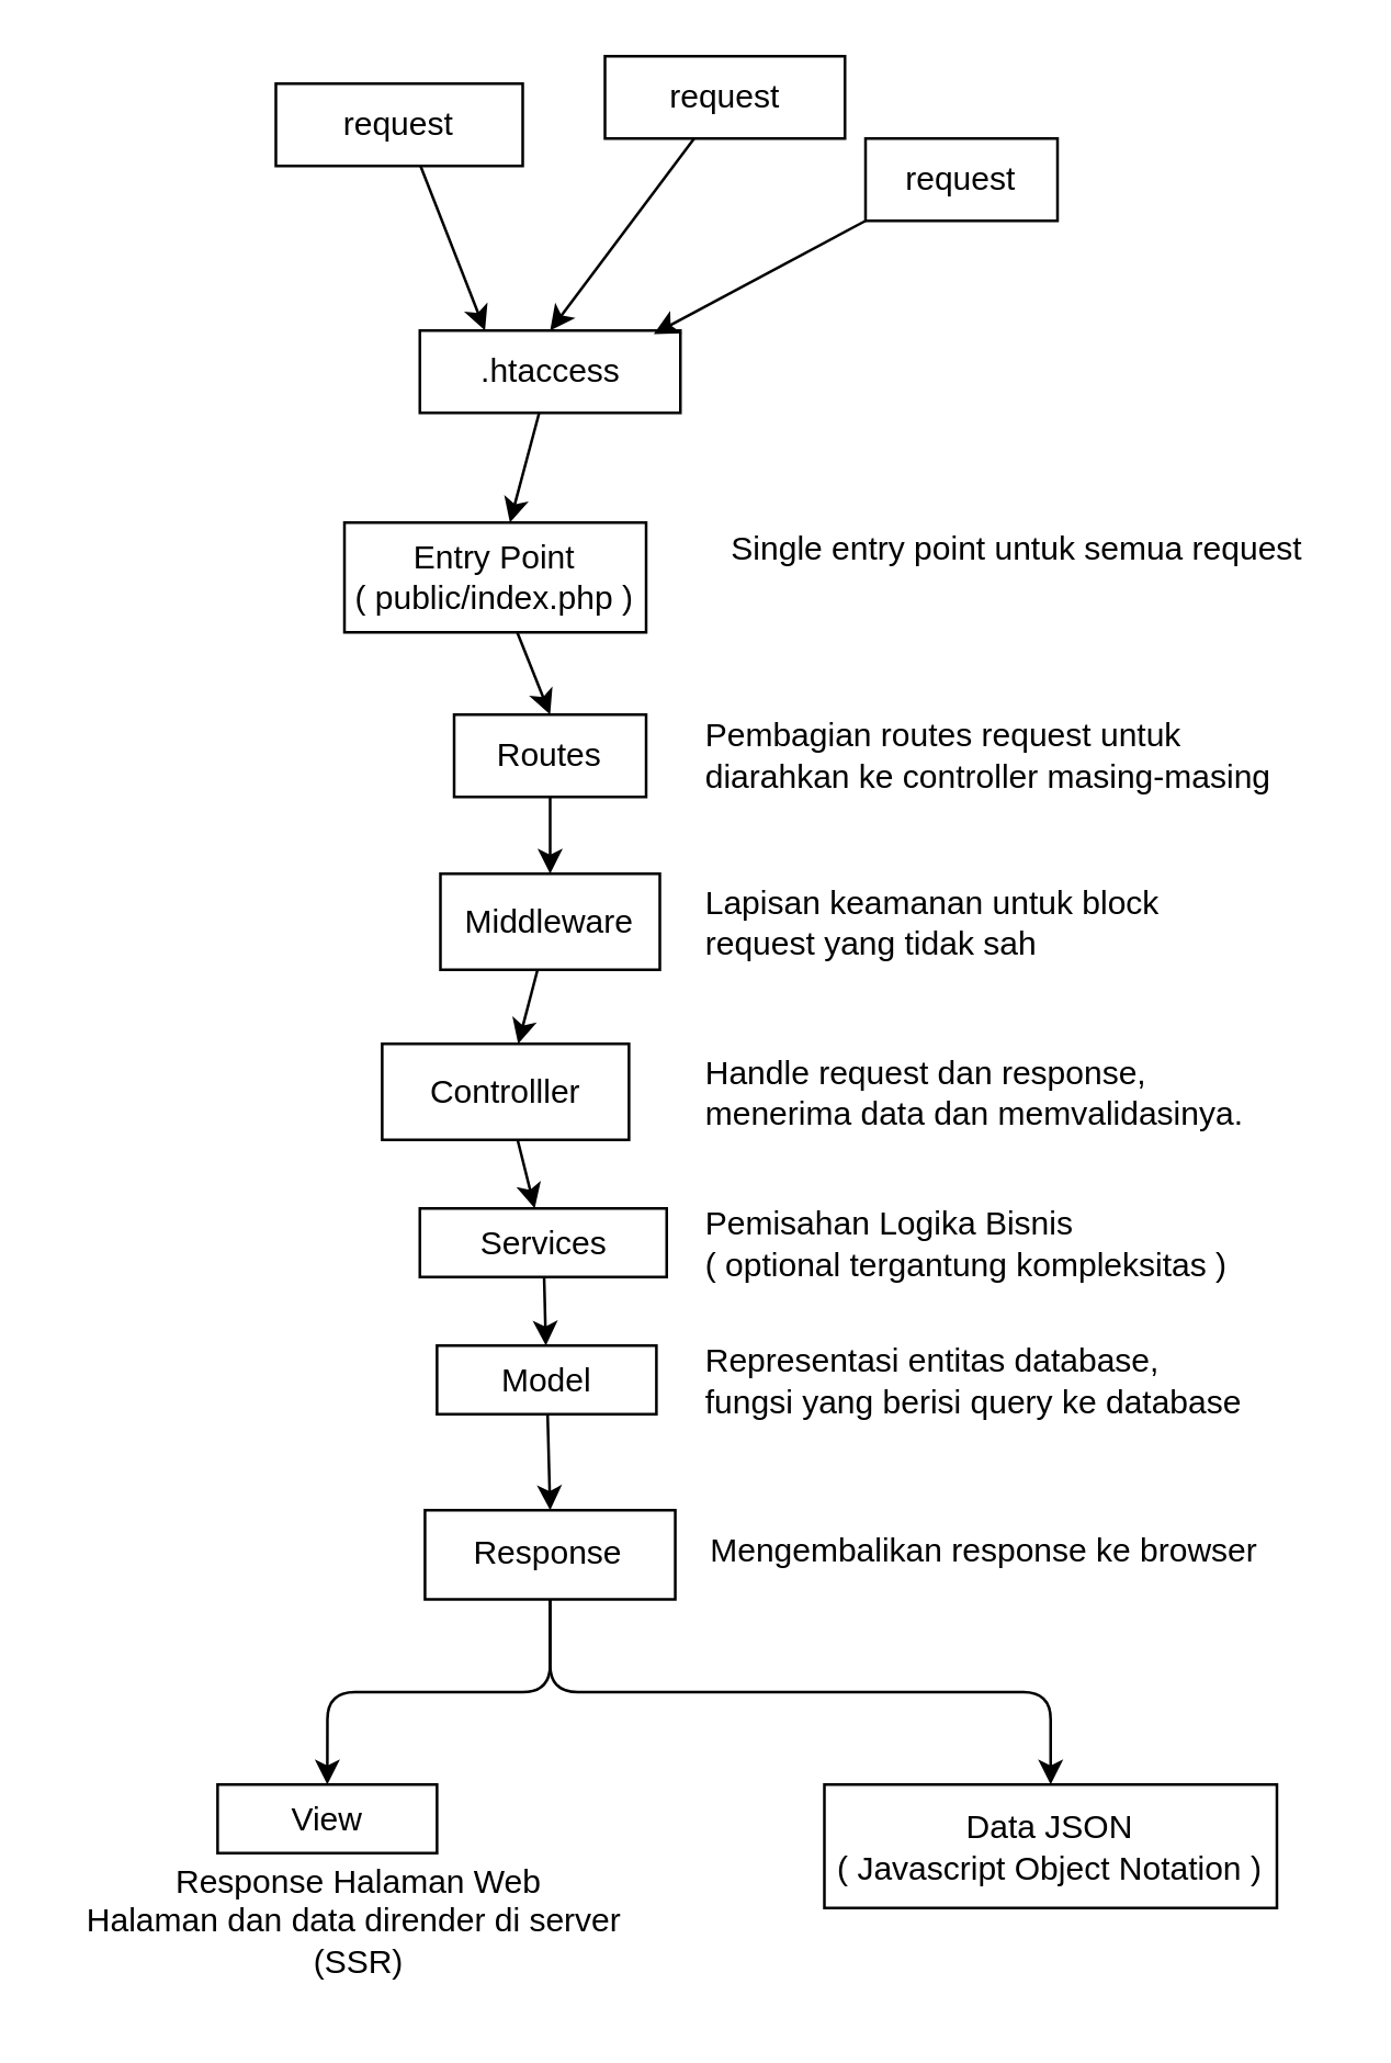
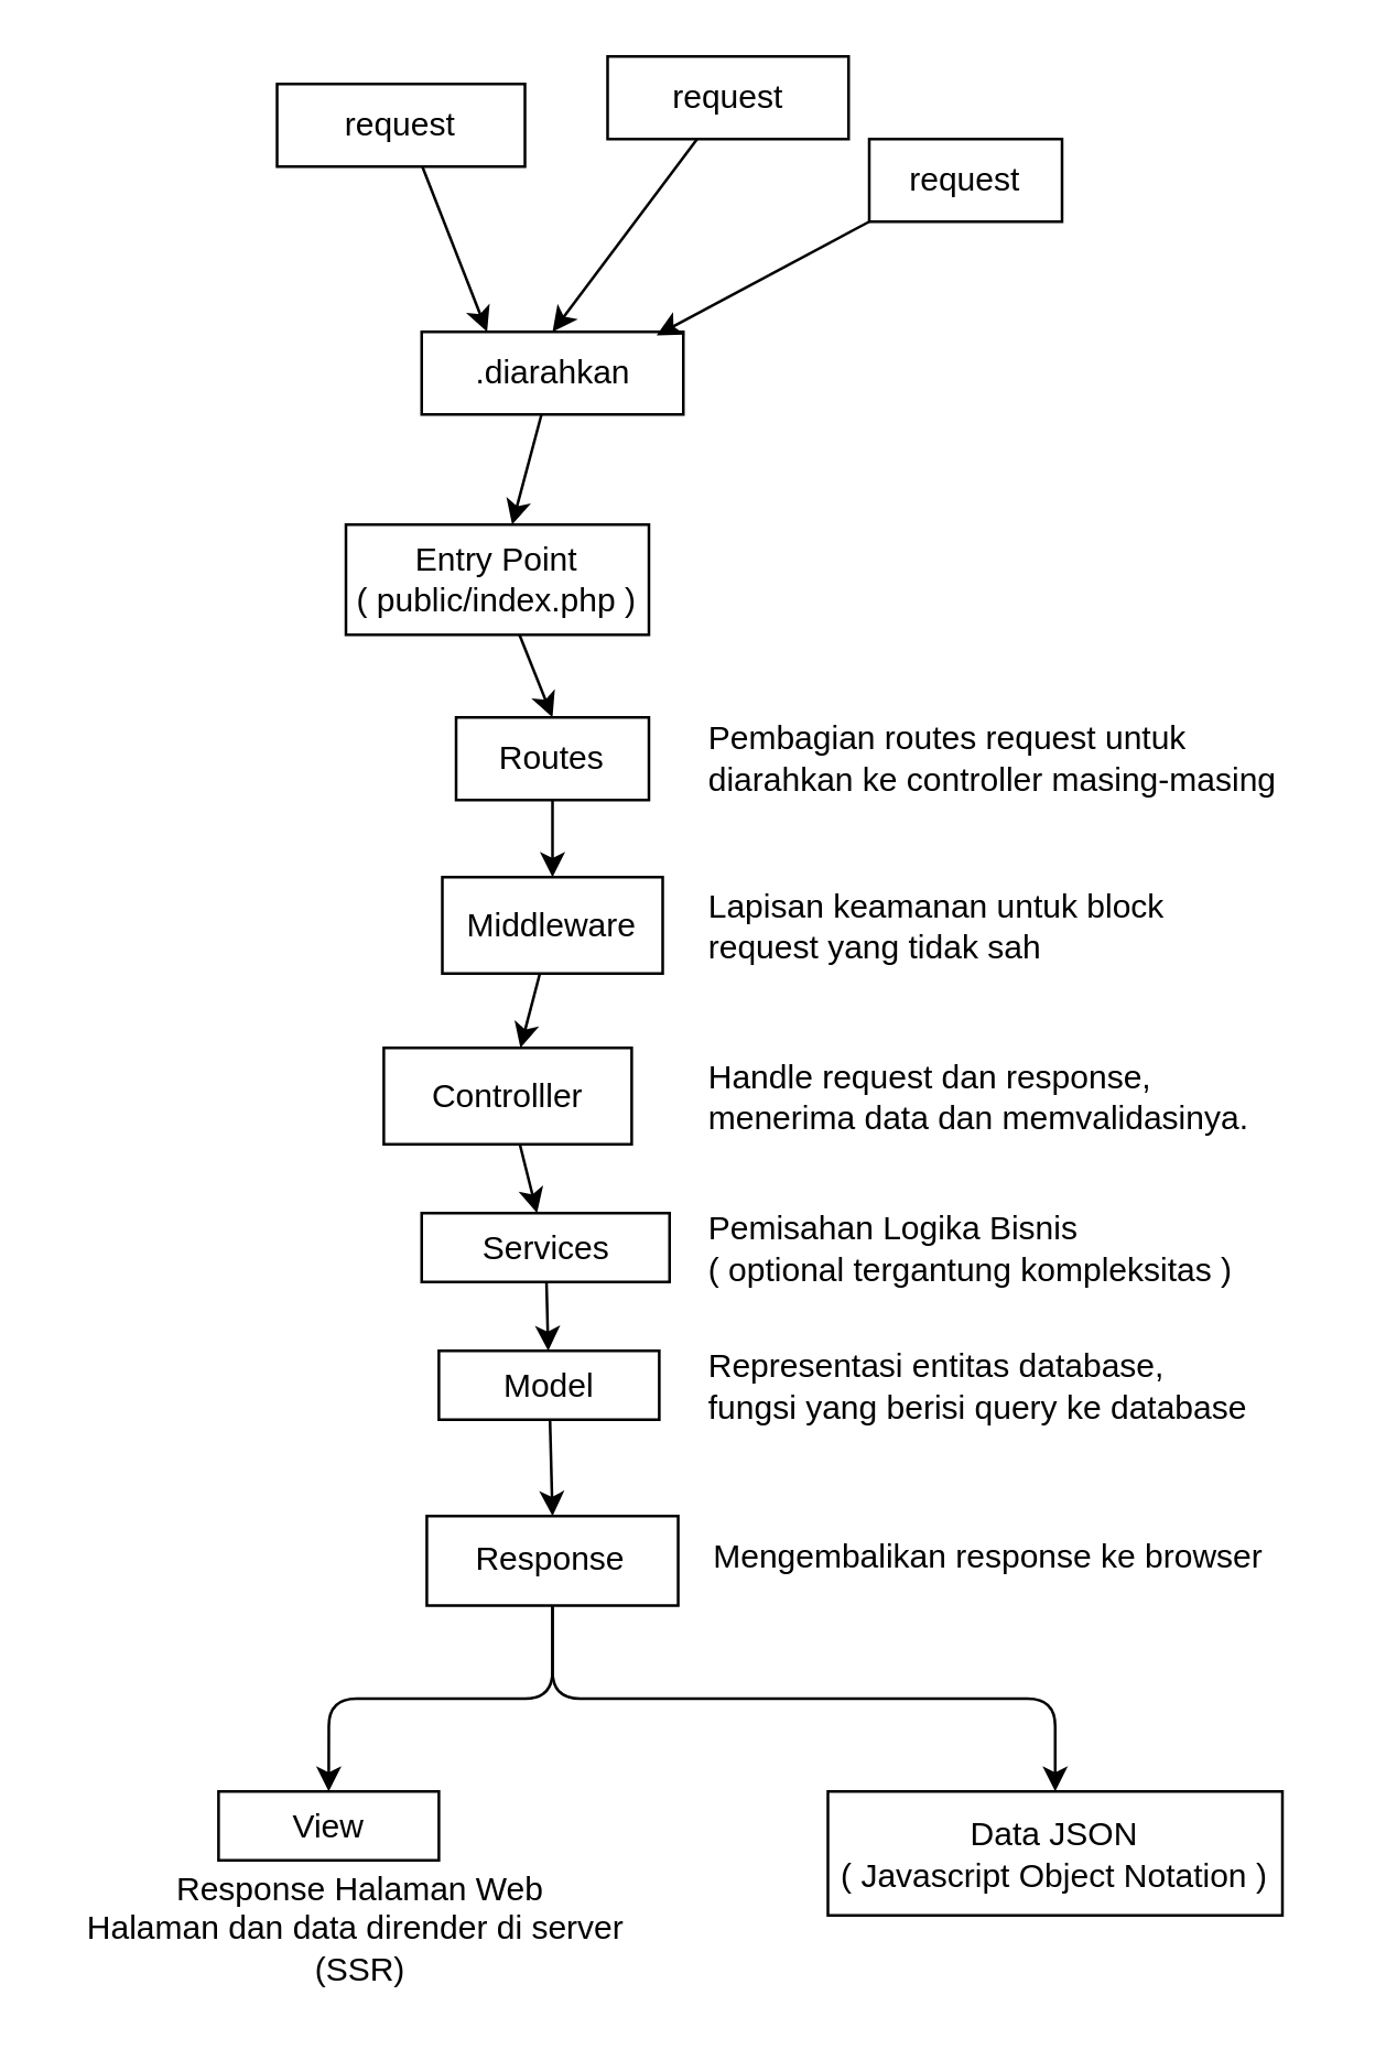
- <mxCell id="15" value=".htaccess" style="rounded=0;whiteSpace=wrap;html=1;" parent="1" vertex="1"><mxGeometry x="152.5" y="120" width="95" height="30" as="geometry" /></mxCell>
+ <mxCell id="15" value=".diarahkan" style="rounded=0;whiteSpace=wrap;html=1;" parent="1" vertex="1"><mxGeometry x="152.5" y="120" width="95" height="30" as="geometry" /></mxCell>
- <mxCell id="28" value="Single entry point untuk semua request" style="text;html=1;align=center;verticalAlign=middle;resizable=0;points=[];autosize=1;strokeColor=none;fillColor=none;" vertex="1" parent="1"><mxGeometry x="255" y="185" width="230" height="30" as="geometry" /></mxCell>
